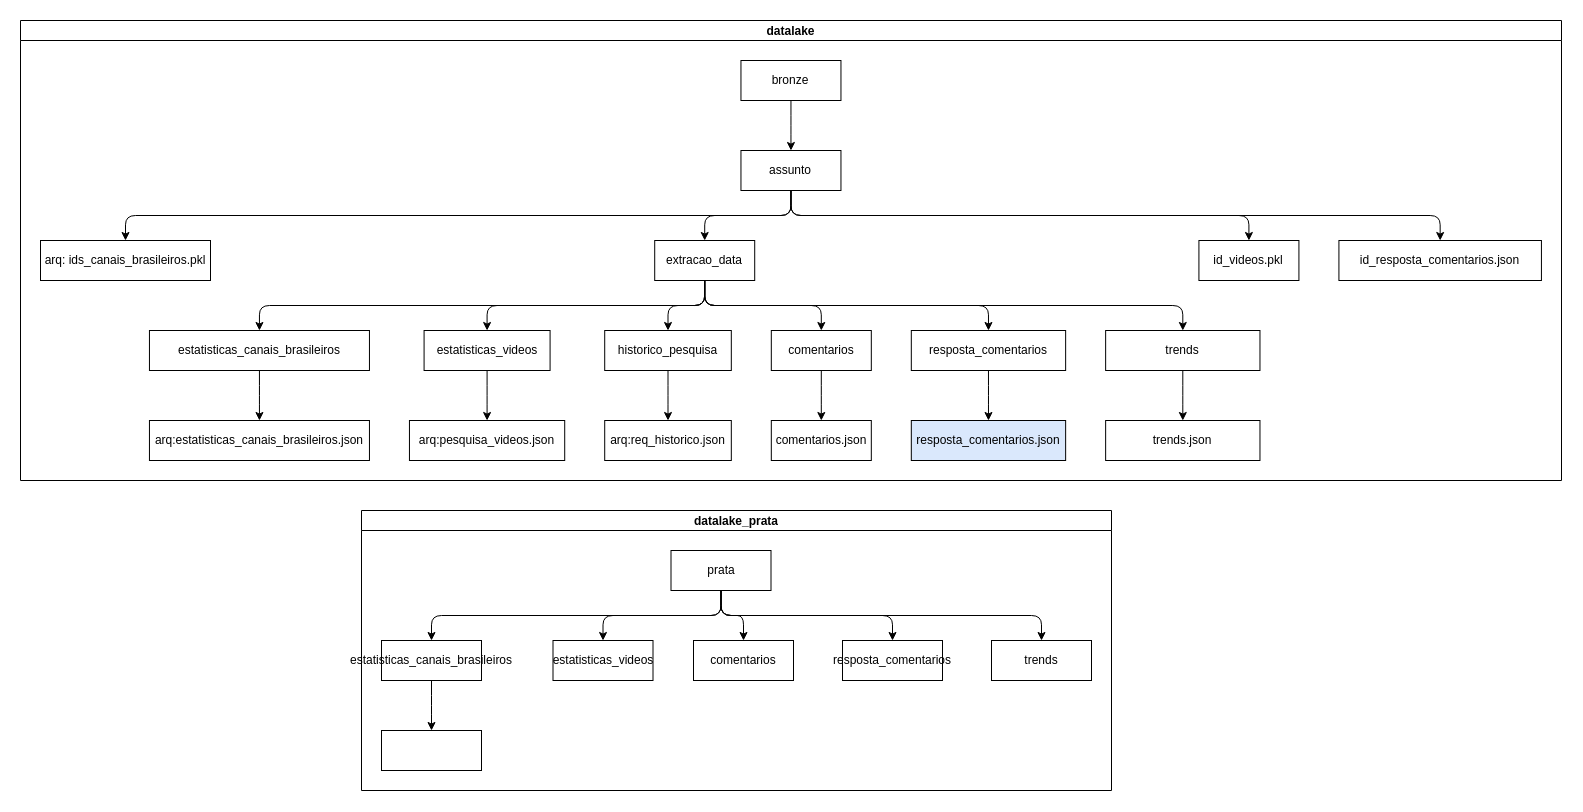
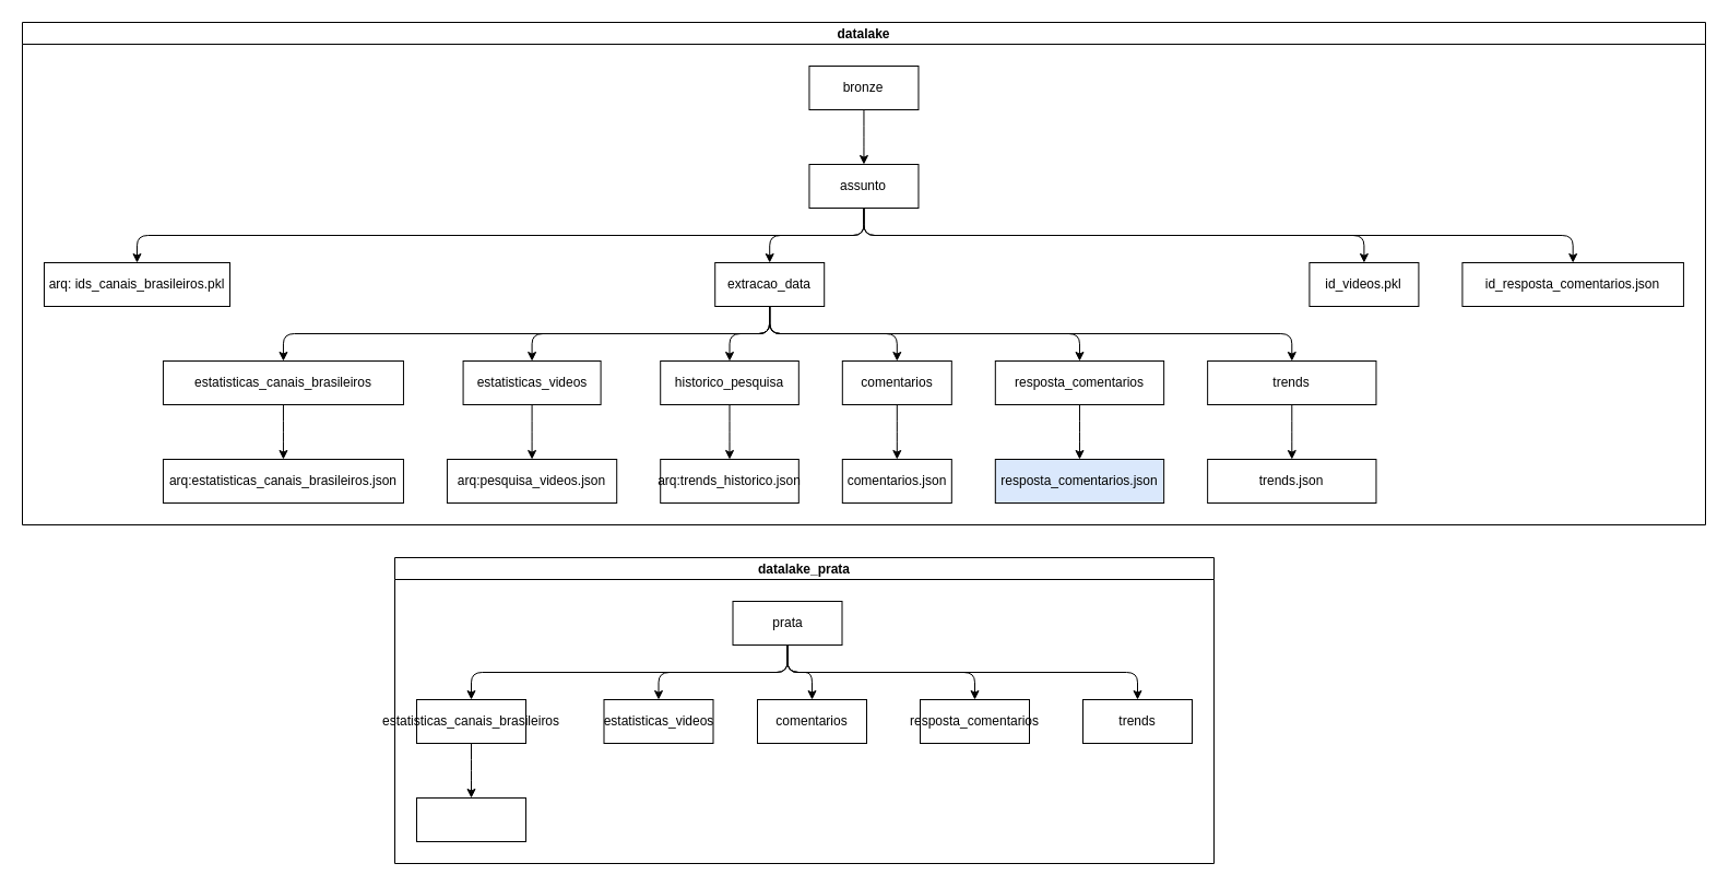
- <mxCell id="19" value="arq:req_historico.json" style="whiteSpace=wrap;html=1;" vertex="1" parent="2"><mxGeometry x="584.208" y="400" width="126.6" height="40" as="geometry" /></mxCell>
+ <mxCell id="19" value="arq:trends_historico.json" style="whiteSpace=wrap;html=1;" vertex="1" parent="2"><mxGeometry x="584.208" y="400" width="126.6" height="40" as="geometry" /></mxCell>
